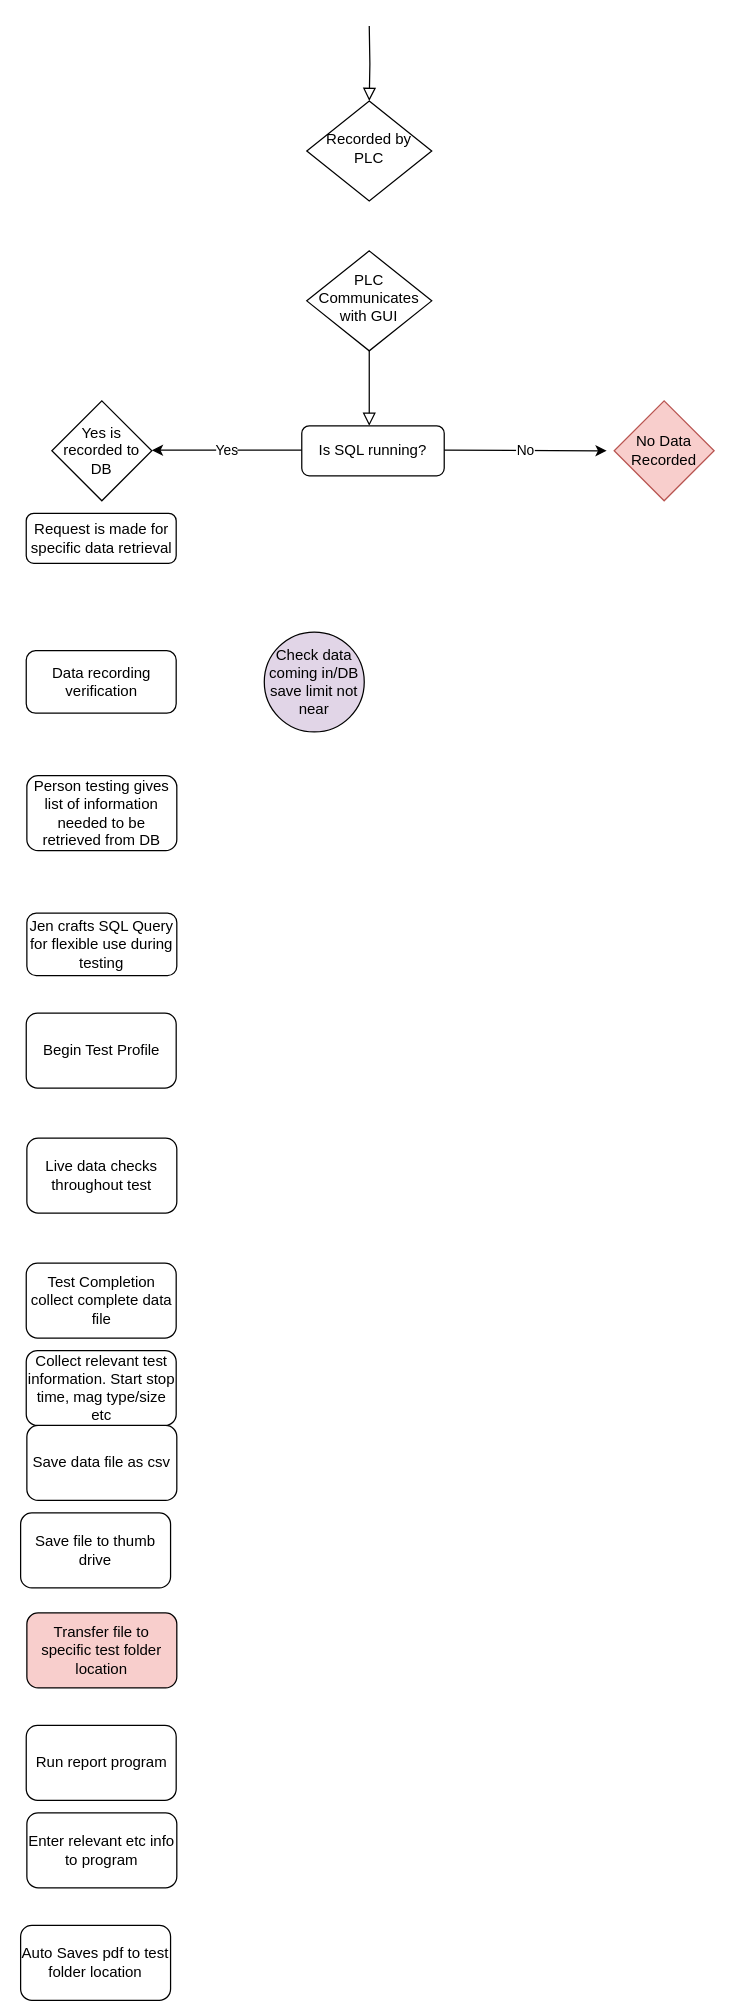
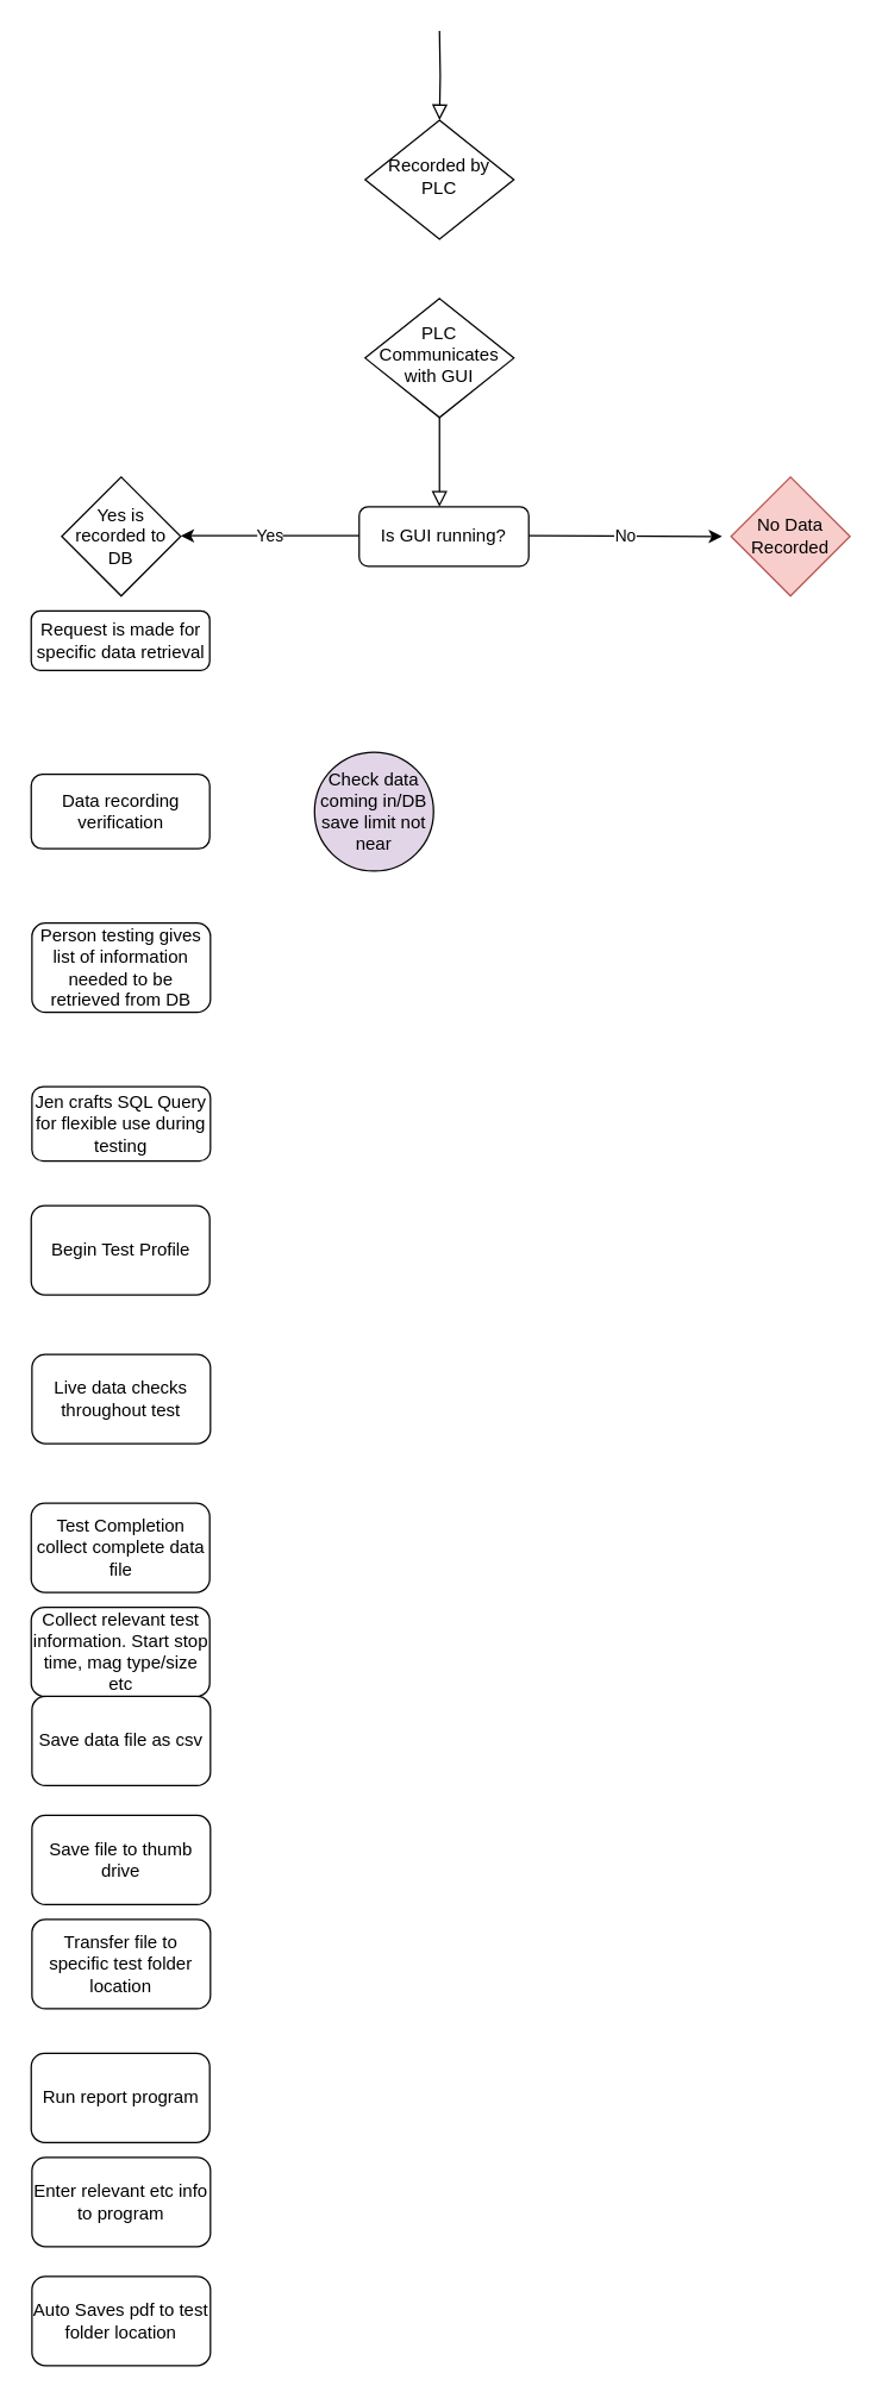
- <mxCell id="6" value="Is SQL running?" style="rounded=1;whiteSpace=wrap;html=1;fontSize=12;glass=0;strokeWidth=1;shadow=0;" parent="1" vertex="1"><mxGeometry x="241" y="340" width="114" height="40" as="geometry" /></mxCell>
+ <mxCell id="6" value="Is GUI running?" style="rounded=1;whiteSpace=wrap;html=1;fontSize=12;glass=0;strokeWidth=1;shadow=0;" parent="1" vertex="1"><mxGeometry x="241" y="340" width="114" height="40" as="geometry" /></mxCell>
- <mxCell id="20" value="Save file to thumb drive" style="rounded=1;whiteSpace=wrap;html=1;fontColor=default;" vertex="1" parent="1"><mxGeometry x="16" y="1210" width="120" height="60" as="geometry" /></mxCell>
+ <mxCell id="20" value="Save file to thumb drive" style="rounded=1;whiteSpace=wrap;html=1;fontColor=default;" vertex="1" parent="1"><mxGeometry x="21" y="1220" width="120" height="60" as="geometry" /></mxCell>
- <mxCell id="21" value="Transfer file to specific test folder location" style="rounded=1;whiteSpace=wrap;html=1;fontColor=default;fillColor=#f8cecc;" vertex="1" parent="1"><mxGeometry x="21" y="1290" width="120" height="60" as="geometry" /></mxCell>
+ <mxCell id="21" value="Transfer file to specific test folder location" style="rounded=1;whiteSpace=wrap;html=1;fontColor=default;" vertex="1" parent="1"><mxGeometry x="21" y="1290" width="120" height="60" as="geometry" /></mxCell>
- <mxCell id="25" value="Auto Saves pdf to test folder location" style="rounded=1;whiteSpace=wrap;html=1;fontColor=default;" vertex="1" parent="1"><mxGeometry x="16" y="1540" width="120" height="60" as="geometry" /></mxCell>
+ <mxCell id="25" value="Auto Saves pdf to test folder location" style="rounded=1;whiteSpace=wrap;html=1;fontColor=default;" vertex="1" parent="1"><mxGeometry x="21" y="1530" width="120" height="60" as="geometry" /></mxCell>
